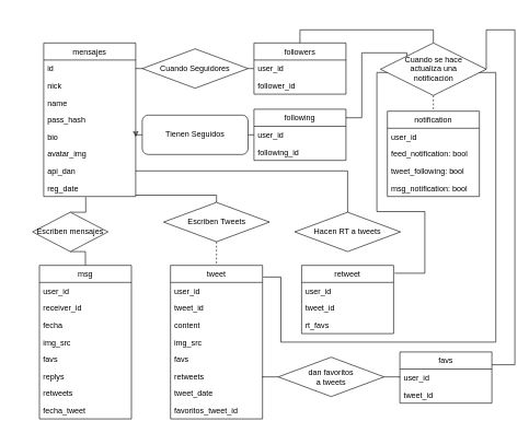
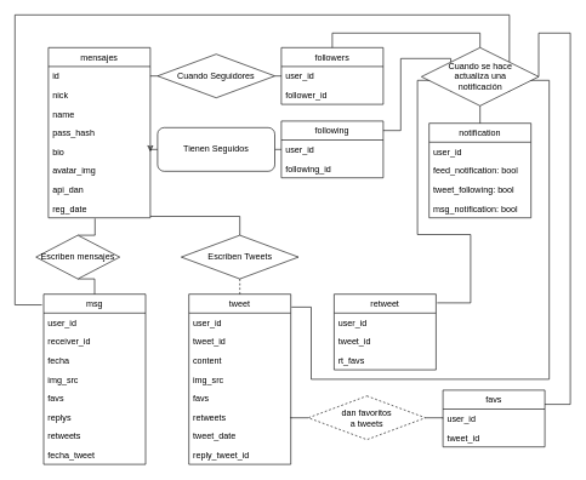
+ <mxCell id="69" style="edgeStyle=orthogonalEdgeStyle;rounded=0;orthogonalLoop=1;jettySize=auto;html=1;exitX=1;exitY=0;exitDx=0;exitDy=0;entryX=-0.017;entryY=0.063;entryDx=0;entryDy=0;endArrow=none;endFill=0;strokeColor=#000000;entryPerimeter=0;" edge="1" parent="1" source="71" target="33"><mxGeometry relative="1" as="geometry"><Array as="points"><mxPoint x="699" y="20" /><mxPoint x="20" y="20" /><mxPoint x="20" y="419" /></Array></mxGeometry></mxCell>
- <mxCell id="64" style="edgeStyle=orthogonalEdgeStyle;rounded=0;orthogonalLoop=1;jettySize=auto;html=1;exitX=0.5;exitY=1;exitDx=0;exitDy=0;entryX=0.5;entryY=0;entryDx=0;entryDy=0;endArrow=none;endFill=0;strokeColor=#000000;dashed=1;" edge="1" parent="1" source="71" target="42"><mxGeometry relative="1" as="geometry" /></mxCell>
+ <mxCell id="64" style="edgeStyle=orthogonalEdgeStyle;rounded=0;orthogonalLoop=1;jettySize=auto;html=1;exitX=0.5;exitY=1;exitDx=0;exitDy=0;entryX=0.5;entryY=0;entryDx=0;entryDy=0;endArrow=none;endFill=0;strokeColor=#000000;" edge="1" parent="1" source="71" target="42"><mxGeometry relative="1" as="geometry" /></mxCell>
- <mxCell id="59" style="edgeStyle=orthogonalEdgeStyle;rounded=0;orthogonalLoop=1;jettySize=auto;html=1;exitX=0.5;exitY=0;exitDx=0;exitDy=0;entryX=1;entryY=0.5;entryDx=0;entryDy=0;endArrow=none;endFill=0;strokeColor=#000000;" edge="1" parent="1" source="60" target="9"><mxGeometry relative="1" as="geometry" /></mxCell>
- <mxCell id="58" value="Escriben Tweets" style="rhombus;whiteSpace=wrap;html=1;" vertex="1" parent="1"><mxGeometry x="248.5" y="308" width="161" height="60" as="geometry" /></mxCell>
+ <mxCell id="58" value="Escriben Tweets" style="rhombus;whiteSpace=wrap;html=1;" vertex="1" parent="1"><mxGeometry x="248.5" y="323" width="161" height="60" as="geometry" /></mxCell>
- <mxCell id="60" value="Hacen RT a tweets" style="rhombus;whiteSpace=wrap;html=1;" vertex="1" parent="1"><mxGeometry x="448" y="323" width="161" height="60" as="geometry" /></mxCell>
- <mxCell id="63" value="dan favoritos&lt;br&gt;a tweets" style="rhombus;whiteSpace=wrap;html=1;" vertex="1" parent="1"><mxGeometry x="423" y="544" width="161" height="60" as="geometry" /></mxCell>
+ <mxCell id="63" value="dan favoritos&lt;br&gt;a tweets" style="rhombus;whiteSpace=wrap;html=1;dashed=1;" vertex="1" parent="1"><mxGeometry x="423" y="544" width="161" height="60" as="geometry" /></mxCell>
- <mxCell id="25" value="favoritos_tweet_id" style="text;strokeColor=none;fillColor=none;align=left;verticalAlign=top;spacingLeft=4;spacingRight=4;overflow=hidden;rotatable=0;points=[[0,0.5],[1,0.5]];portConstraint=eastwest;" vertex="1" parent="17"><mxGeometry y="208" width="140" height="26" as="geometry" /></mxCell>
+ <mxCell id="25" value="reply_tweet_id" style="text;strokeColor=none;fillColor=none;align=left;verticalAlign=top;spacingLeft=4;spacingRight=4;overflow=hidden;rotatable=0;points=[[0,0.5],[1,0.5]];portConstraint=eastwest;" vertex="1" parent="17"><mxGeometry y="208" width="140" height="26" as="geometry" /></mxCell>
